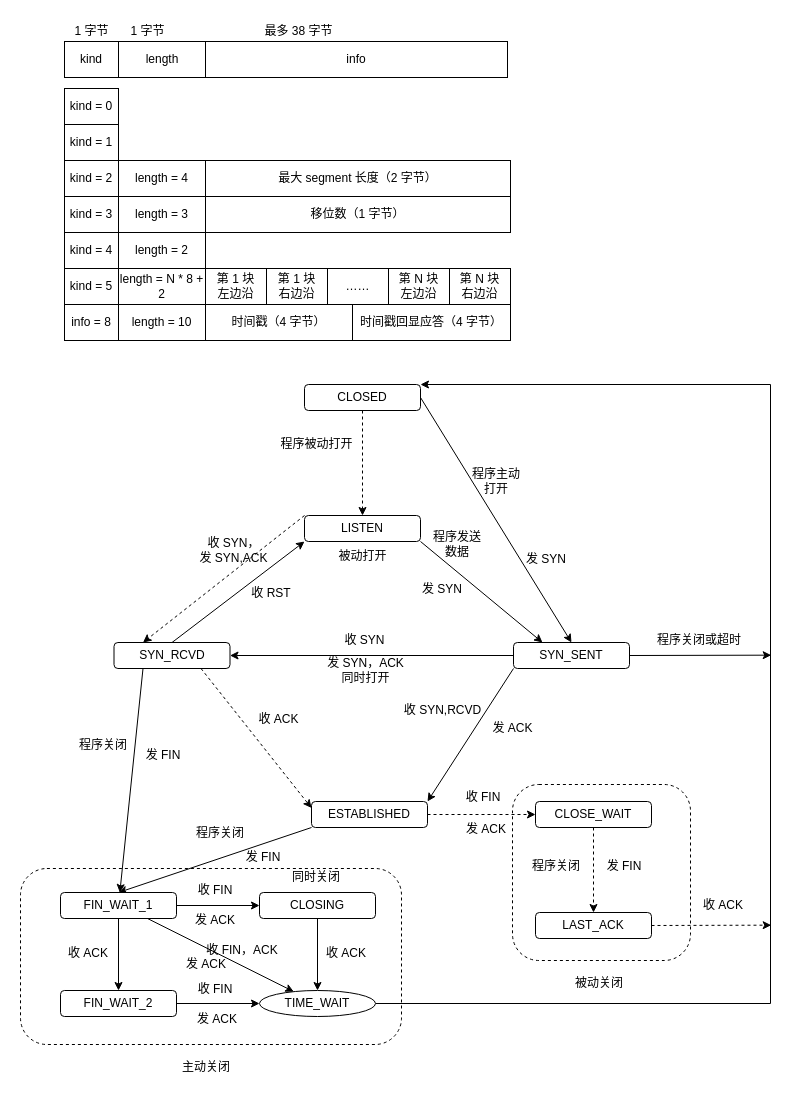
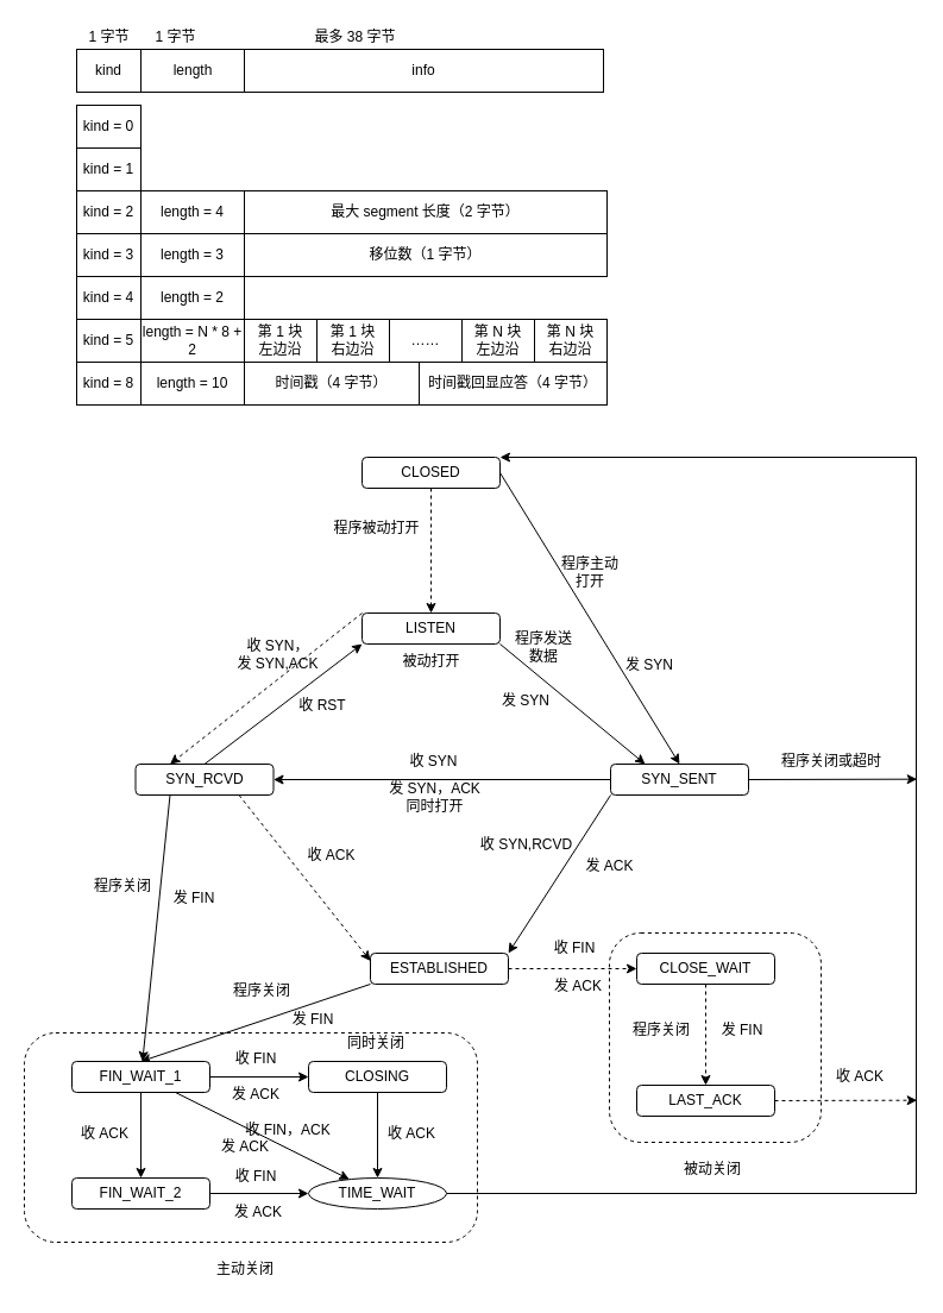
- <mxCell id="19" value="info = 8" style="rounded=0;whiteSpace=wrap;html=1;" vertex="1" parent="1"><mxGeometry x="64" y="304" width="54" height="36" as="geometry" /></mxCell>
+ <mxCell id="19" value="kind = 8" style="rounded=0;whiteSpace=wrap;html=1;" vertex="1" parent="1"><mxGeometry x="64" y="304" width="54" height="36" as="geometry" /></mxCell>
